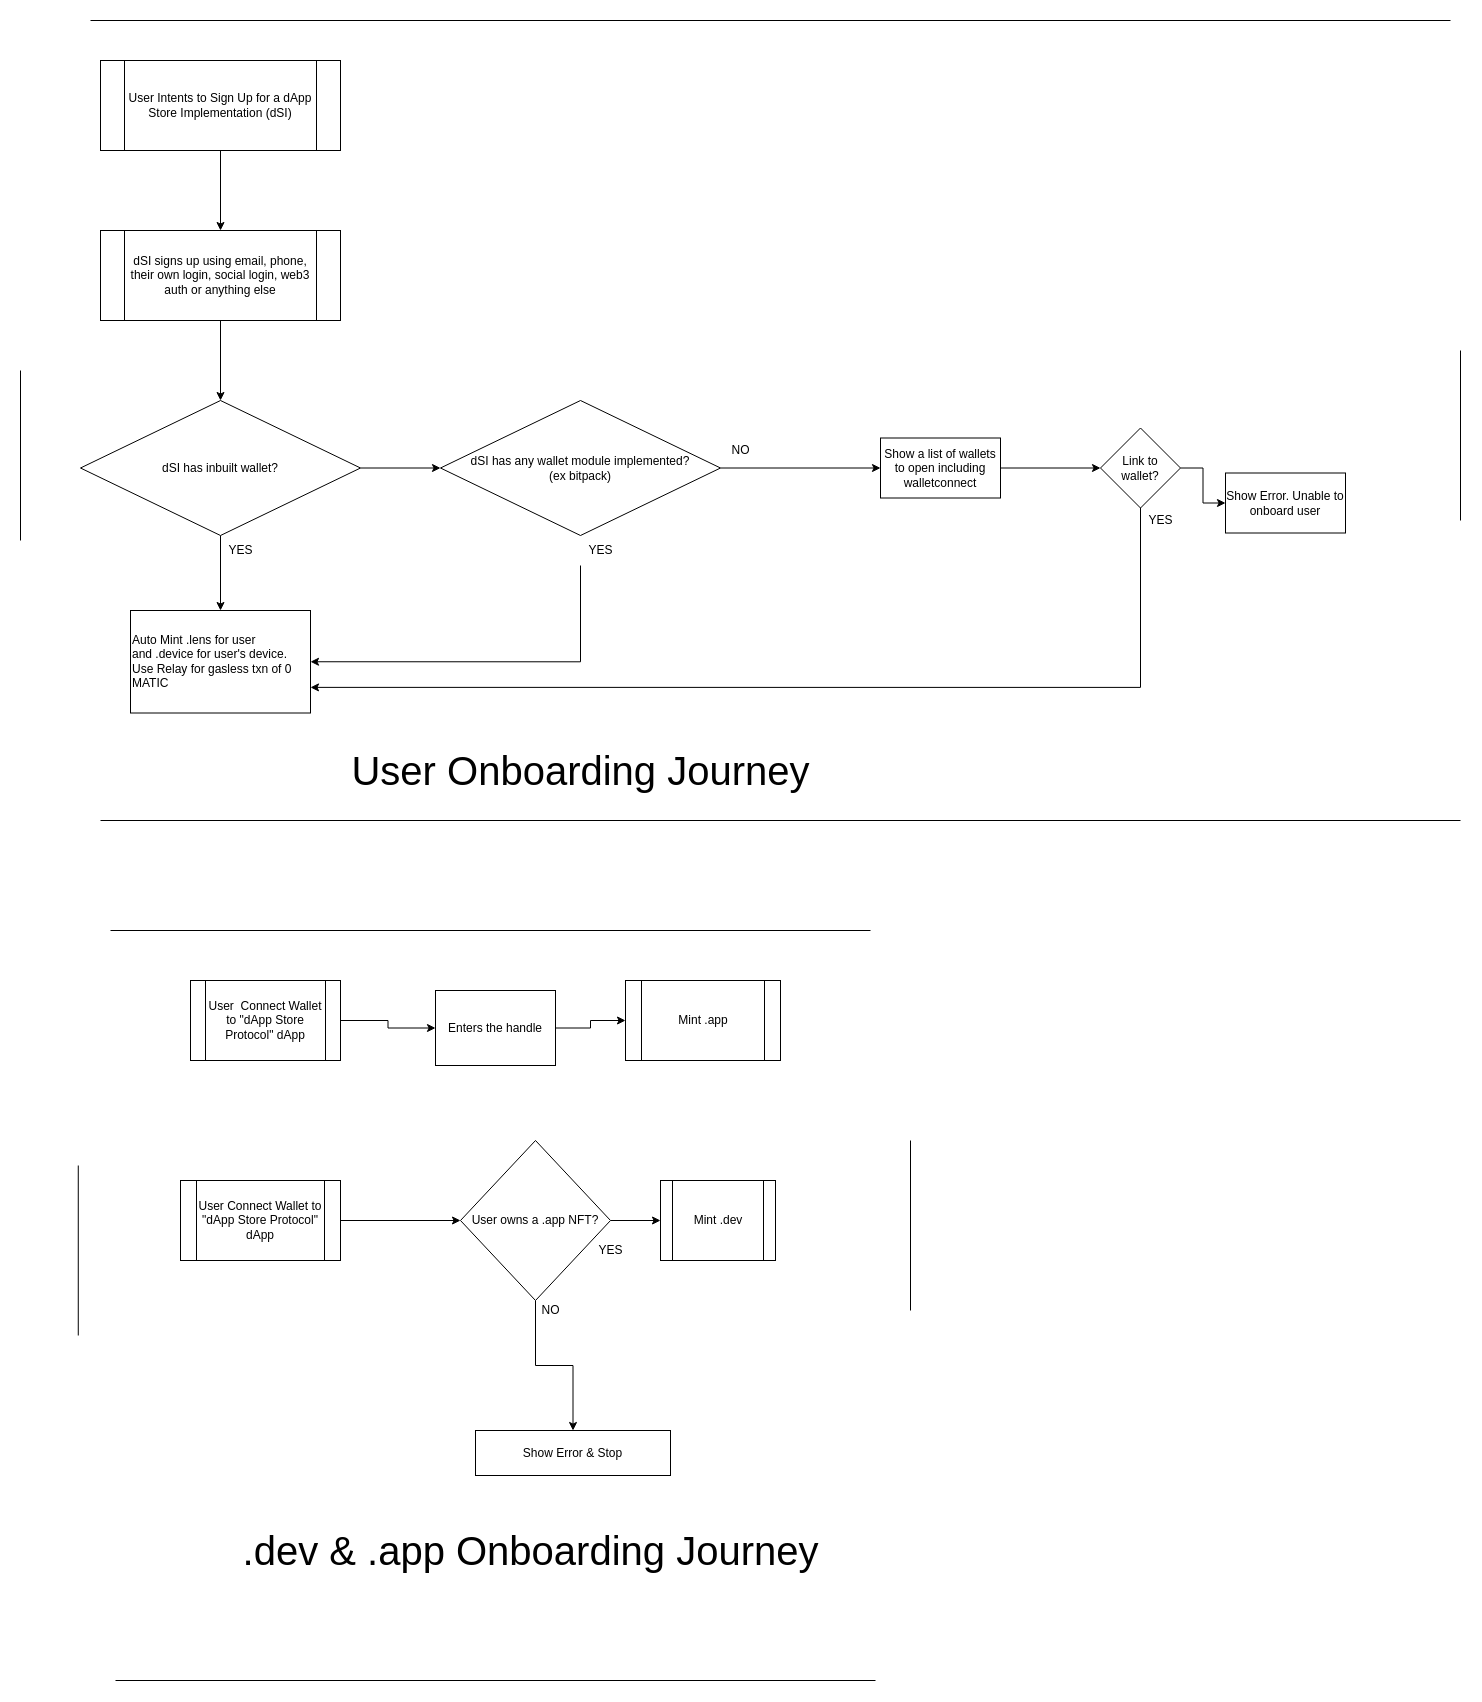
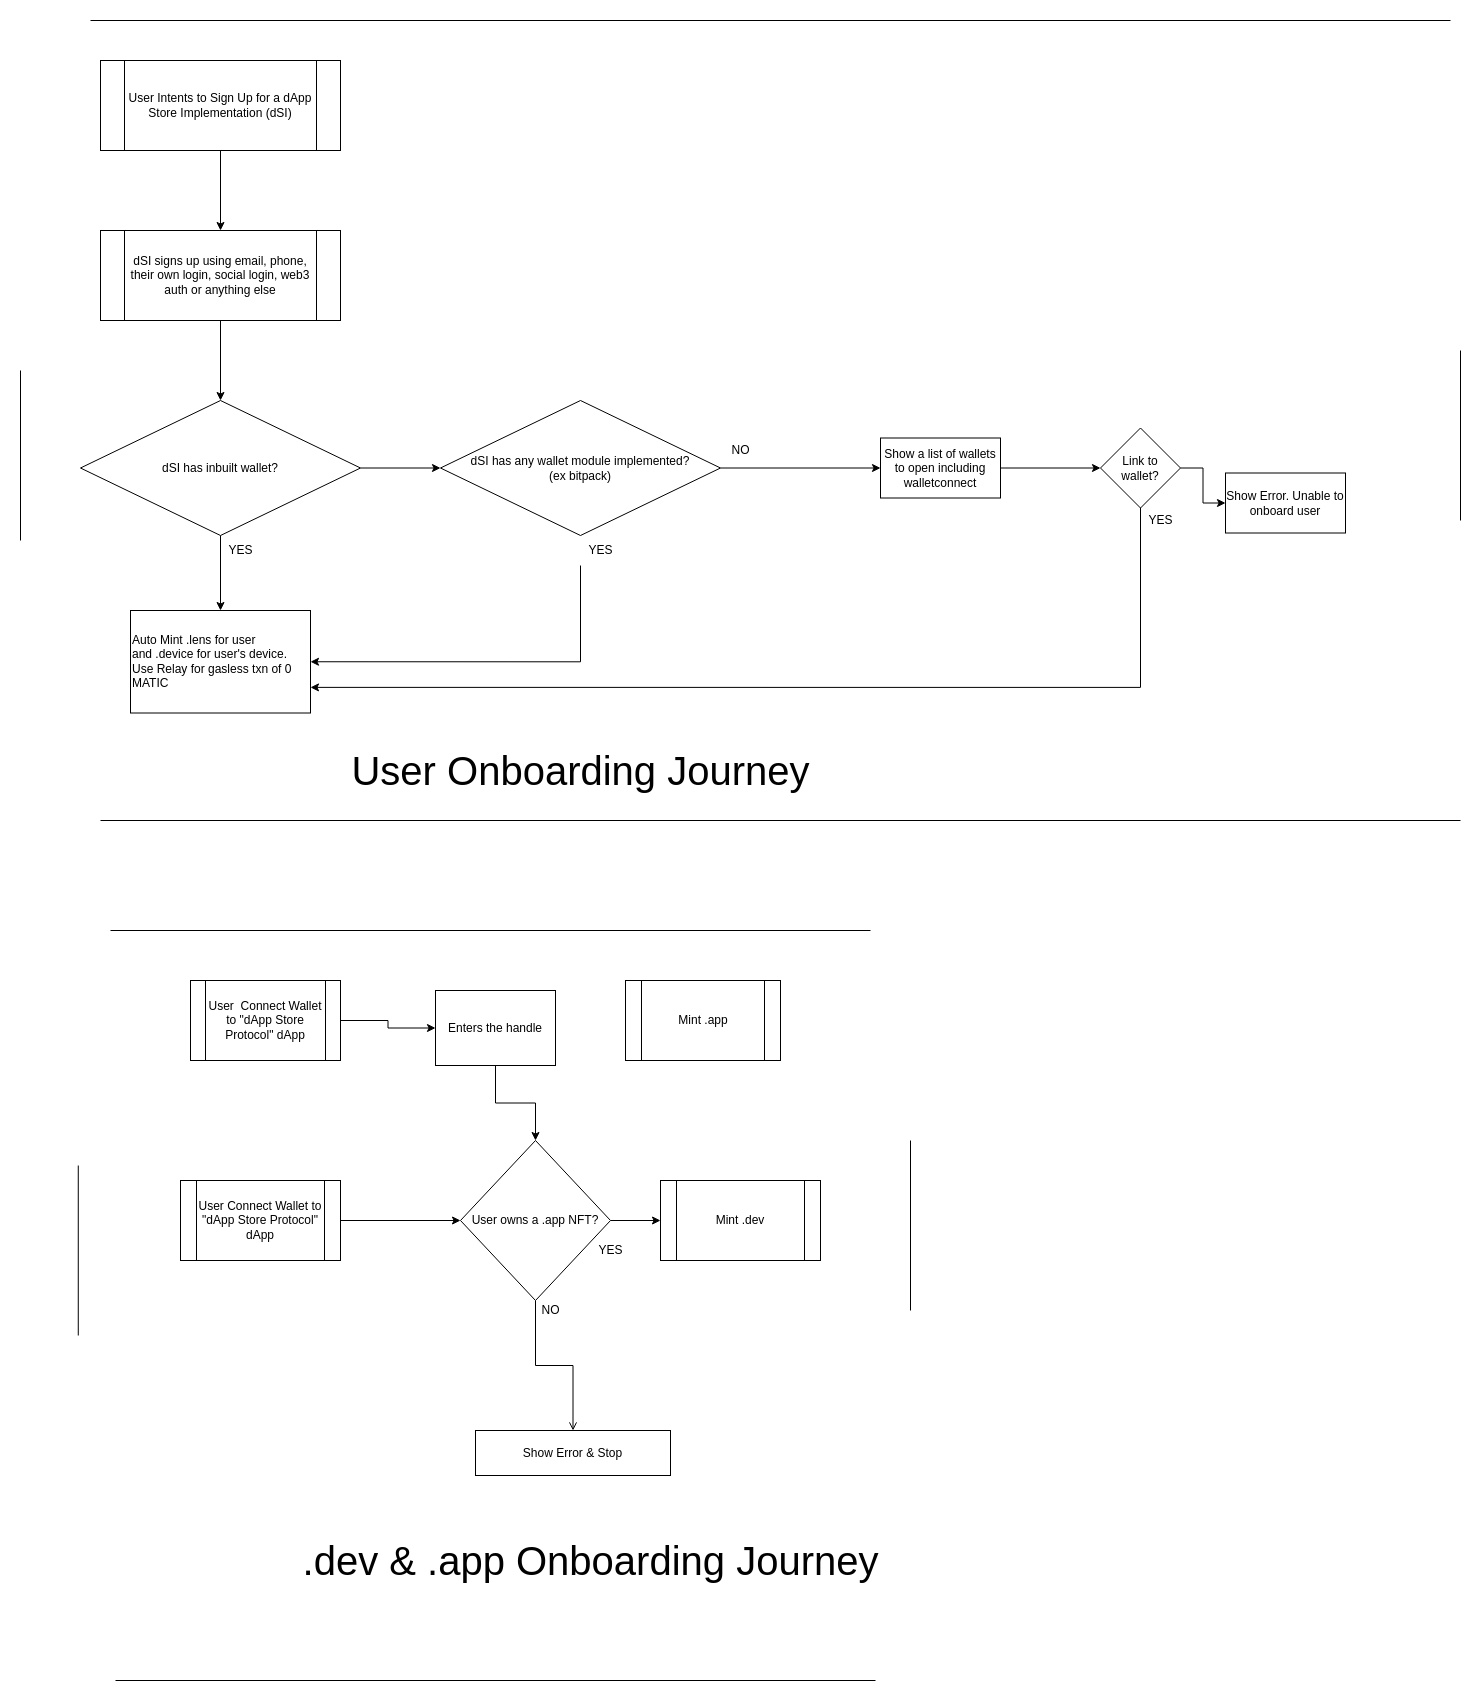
- <mxCell id="30" style="edgeStyle=orthogonalEdgeStyle;rounded=0;orthogonalLoop=1;jettySize=auto;html=1;entryX=0;entryY=0.5;entryDx=0;entryDy=0;fontSize=12;" edge="1" parent="1" source="31" target="32"><mxGeometry relative="1" as="geometry" /></mxCell>
+ <mxCell id="30" style="edgeStyle=orthogonalEdgeStyle;rounded=0;orthogonalLoop=1;jettySize=auto;html=1;fontSize=12;" edge="1" parent="1" source="31" target="37"><mxGeometry relative="1" as="geometry" /></mxCell>
- <mxCell id="40" value="Mint .dev" style="shape=process;whiteSpace=wrap;html=1;backgroundOutline=1;fontSize=12;" vertex="1" parent="1"><mxGeometry x="660" y="1180" width="115" height="80" as="geometry" /></mxCell>
+ <mxCell id="40" value="Mint .dev" style="shape=process;whiteSpace=wrap;html=1;backgroundOutline=1;fontSize=12;" vertex="1" parent="1"><mxGeometry x="660" y="1180" width="160" height="80" as="geometry" /></mxCell>
- <mxCell id="35" value="" style="edgeStyle=orthogonalEdgeStyle;rounded=0;orthogonalLoop=1;jettySize=auto;html=1;fontSize=12;" edge="1" parent="1" source="37" target="38"><mxGeometry relative="1" as="geometry" /></mxCell>
+ <mxCell id="35" value="" style="edgeStyle=orthogonalEdgeStyle;rounded=0;orthogonalLoop=1;jettySize=auto;html=1;fontSize=12;endArrow=open;" edge="1" parent="1" source="37" target="38"><mxGeometry relative="1" as="geometry" /></mxCell>
- <mxCell id="42" value="&lt;font style=&quot;font-size: 40px;&quot;&gt;.dev &amp;amp; .app Onboarding Journey&lt;/font&gt;" style="text;html=1;align=center;verticalAlign=middle;resizable=0;points=[];autosize=1;strokeColor=none;fillColor=none;" vertex="1" parent="1"><mxGeometry x="230" y="1520" width="600" height="60" as="geometry" /></mxCell>
+ <mxCell id="42" value="&lt;font style=&quot;font-size: 40px;&quot;&gt;.dev &amp;amp; .app Onboarding Journey&lt;/font&gt;" style="text;html=1;align=center;verticalAlign=middle;resizable=0;points=[];autosize=1;strokeColor=none;fillColor=none;" vertex="1" parent="1"><mxGeometry x="290" y="1530" width="600" height="60" as="geometry" /></mxCell>
